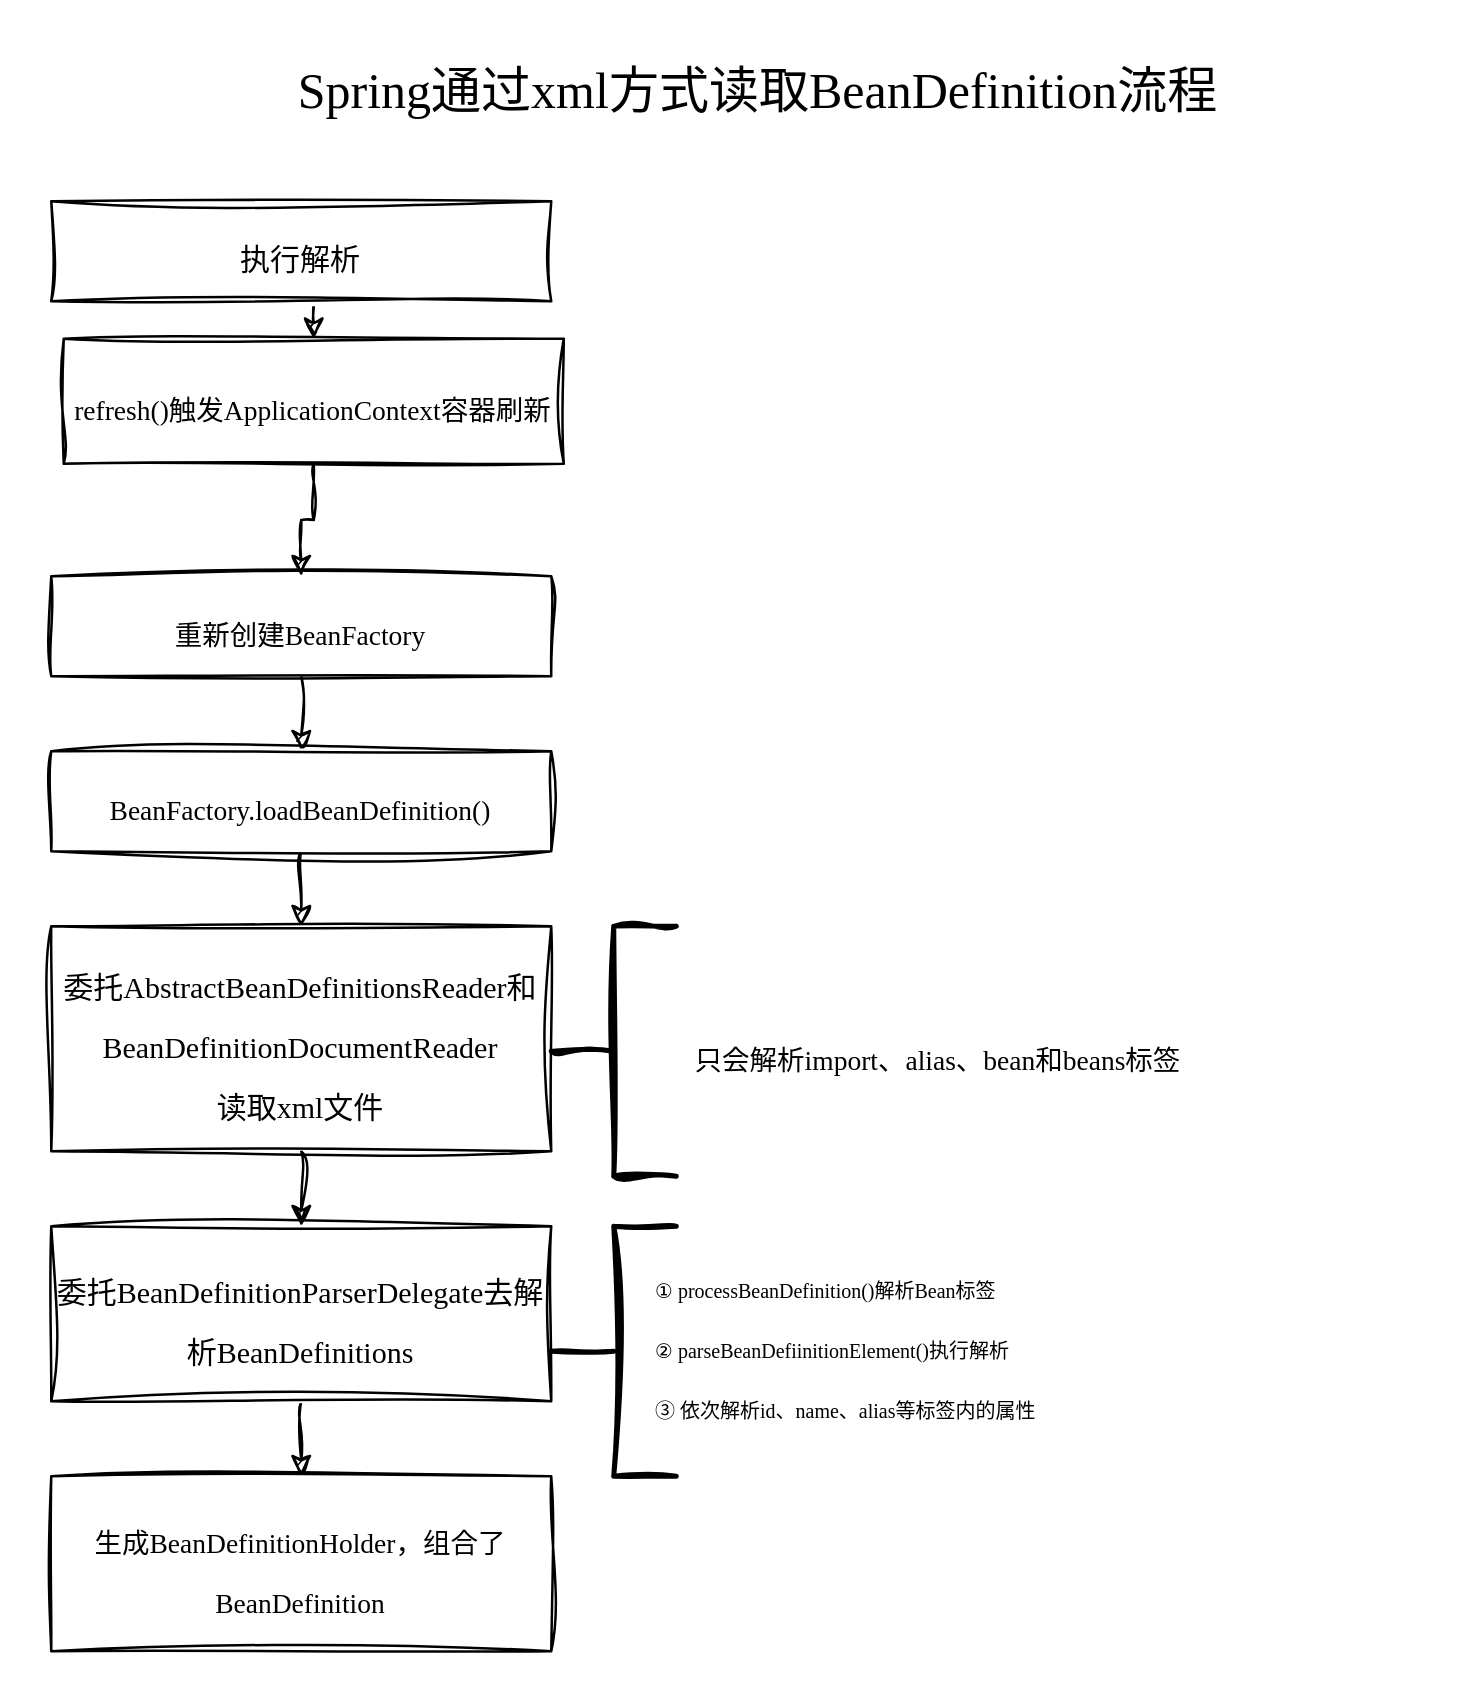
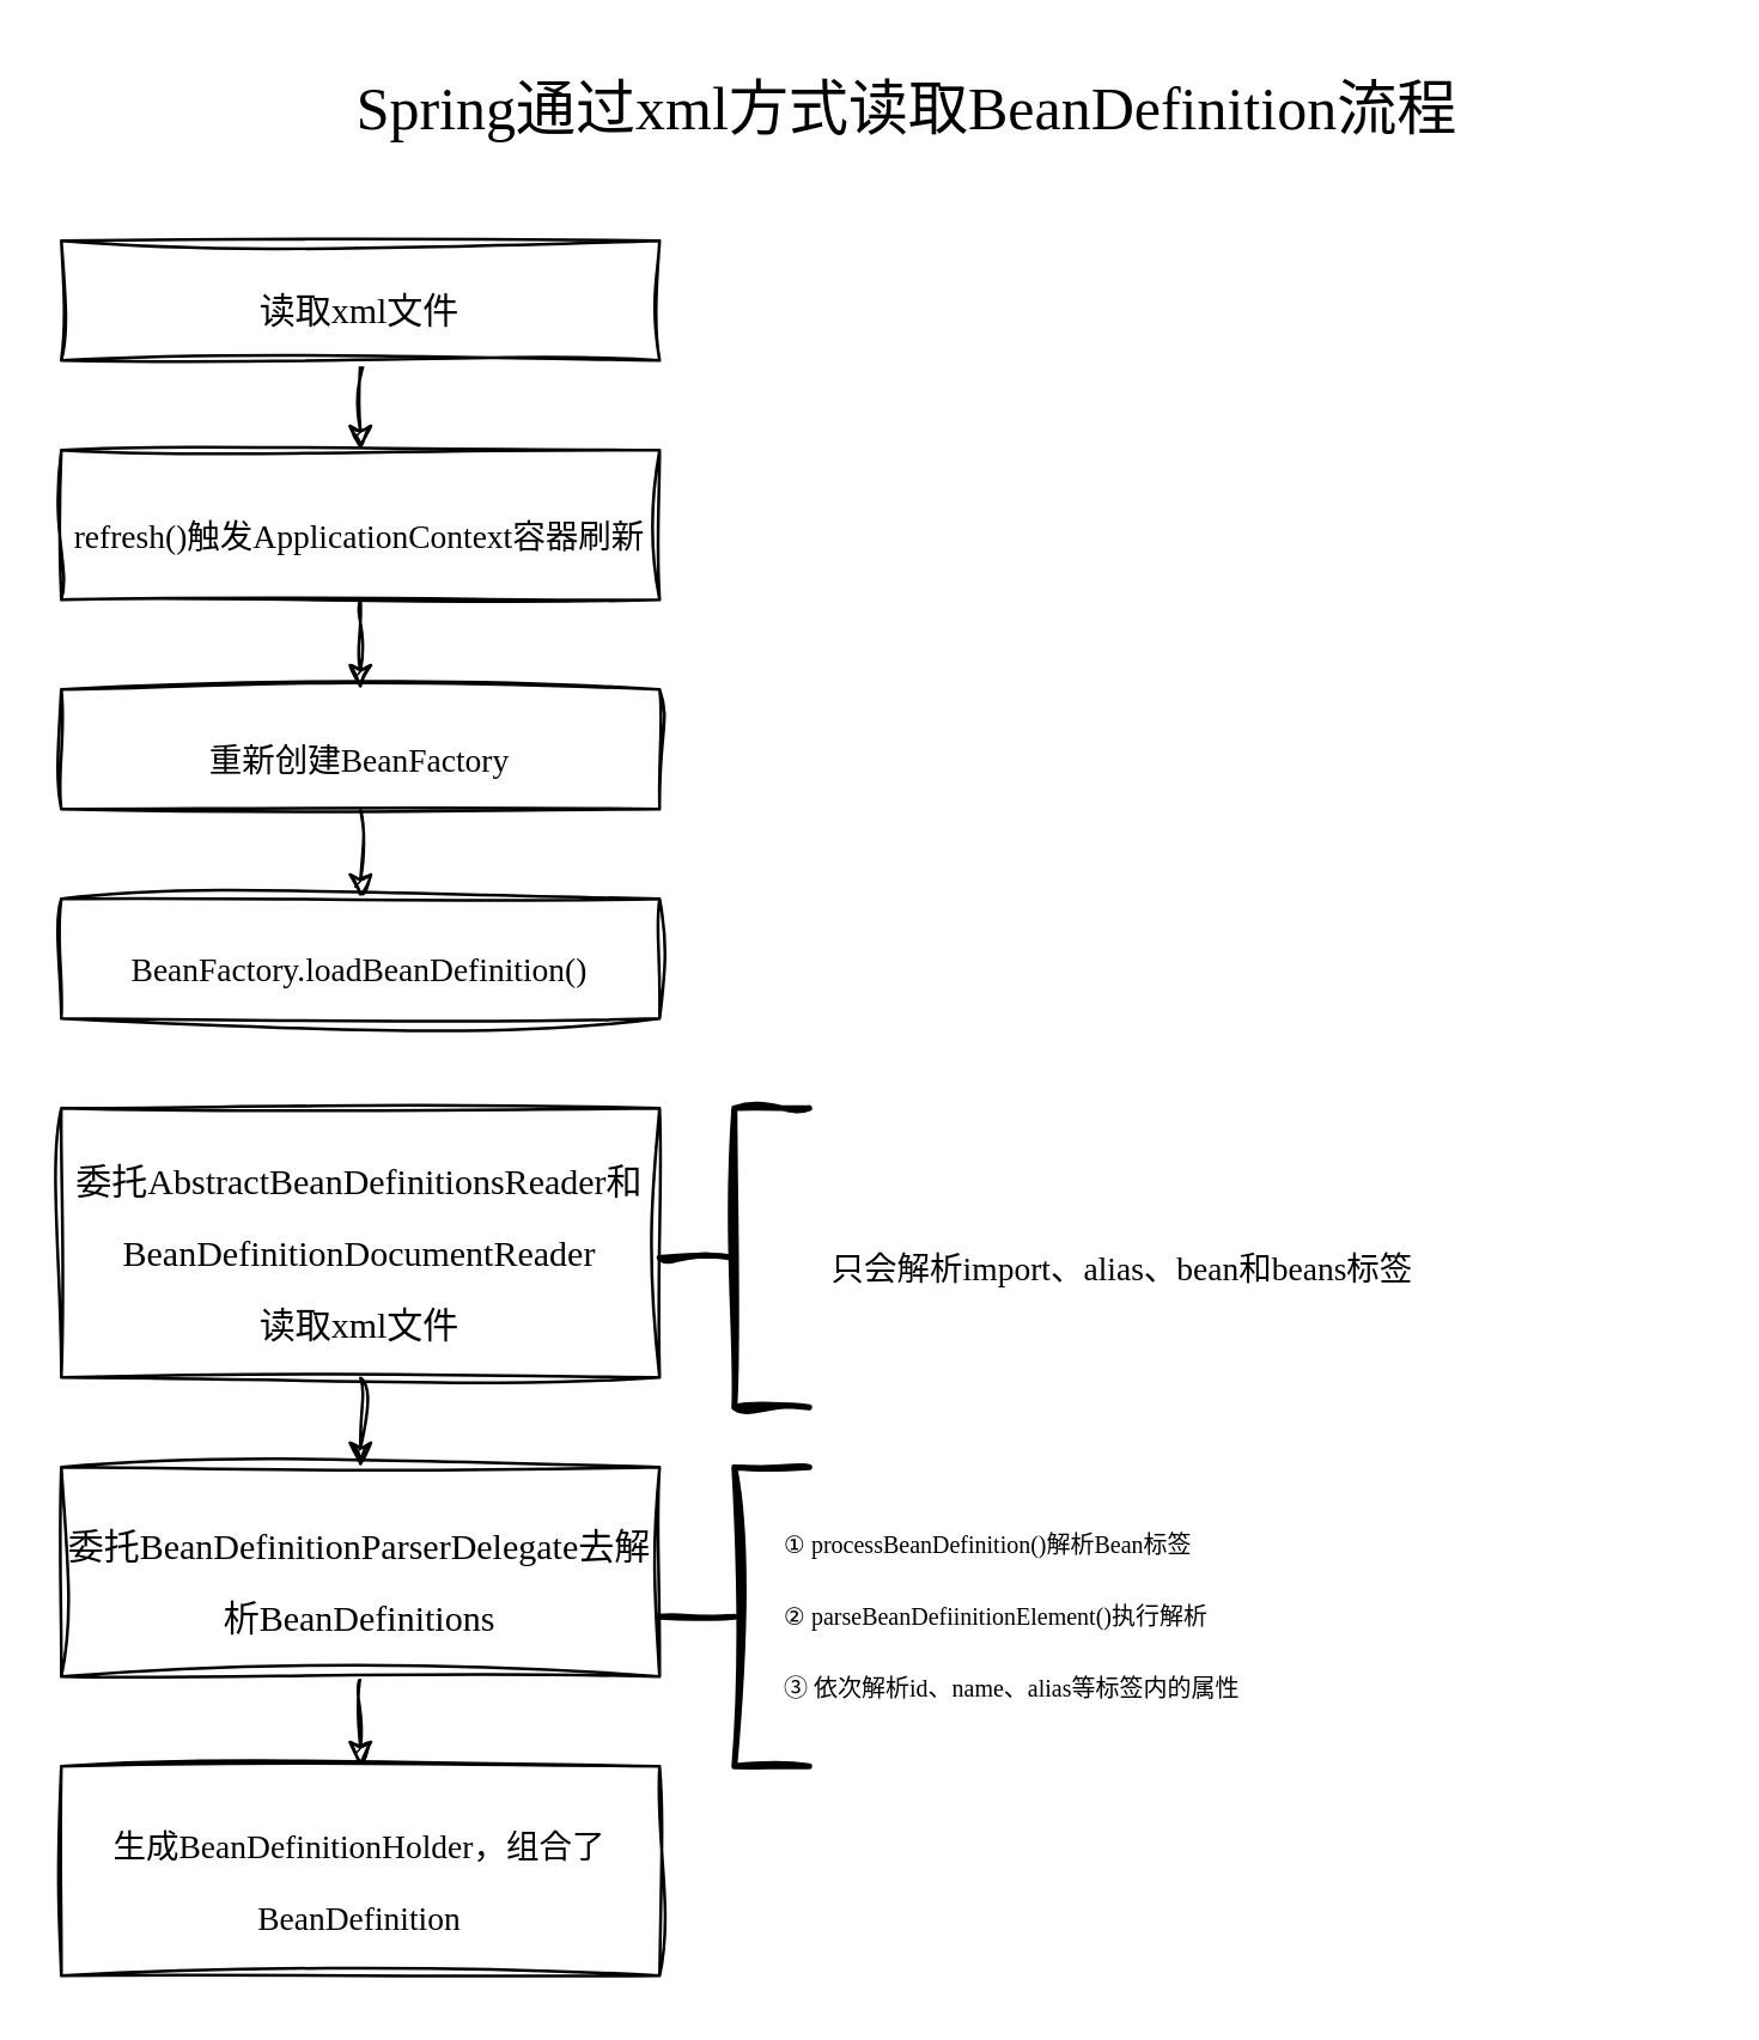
- <mxCell id="3" value="&lt;font style=&quot;font-size: 12px;&quot;&gt;执行解析&lt;/font&gt;" style="rounded=0;whiteSpace=wrap;html=1;sketch=1;hachureGap=4;jiggle=2;curveFitting=1;fontFamily=Architects Daughter;fontSource=https%3A%2F%2Ffonts.googleapis.com%2Fcss%3Ffamily%3DArchitects%2BDaughter;fontSize=20;" parent="1" vertex="1"><mxGeometry x="20" y="80" width="200" height="40" as="geometry" /></mxCell>
+ <mxCell id="3" value="&lt;font style=&quot;font-size: 12px;&quot;&gt;读取xml文件&lt;/font&gt;" style="rounded=0;whiteSpace=wrap;html=1;sketch=1;hachureGap=4;jiggle=2;curveFitting=1;fontFamily=Architects Daughter;fontSource=https%3A%2F%2Ffonts.googleapis.com%2Fcss%3Ffamily%3DArchitects%2BDaughter;fontSize=20;" parent="1" vertex="1"><mxGeometry x="20" y="80" width="200" height="40" as="geometry" /></mxCell>
- <mxCell id="5" value="&lt;font style=&quot;font-size: 11px;&quot;&gt;refresh()触发ApplicationContext容器刷新&lt;/font&gt;" style="rounded=0;whiteSpace=wrap;html=1;sketch=1;hachureGap=4;jiggle=2;curveFitting=1;fontFamily=Architects Daughter;fontSource=https%3A%2F%2Ffonts.googleapis.com%2Fcss%3Ffamily%3DArchitects%2BDaughter;fontSize=20;" parent="1" vertex="1"><mxGeometry x="25" y="135" width="200" height="50" as="geometry" /></mxCell>
+ <mxCell id="5" value="&lt;font style=&quot;font-size: 11px;&quot;&gt;refresh()触发ApplicationContext容器刷新&lt;/font&gt;" style="rounded=0;whiteSpace=wrap;html=1;sketch=1;hachureGap=4;jiggle=2;curveFitting=1;fontFamily=Architects Daughter;fontSource=https%3A%2F%2Ffonts.googleapis.com%2Fcss%3Ffamily%3DArchitects%2BDaughter;fontSize=20;" parent="1" vertex="1"><mxGeometry x="20" y="150" width="200" height="50" as="geometry" /></mxCell>
- <mxCell id="8" style="edgeStyle=orthogonalEdgeStyle;rounded=0;sketch=1;hachureGap=4;jiggle=2;curveFitting=1;orthogonalLoop=1;jettySize=auto;html=1;exitX=0.5;exitY=1;exitDx=0;exitDy=0;entryX=0.5;entryY=0;entryDx=0;entryDy=0;fontFamily=Architects Daughter;fontSource=https%3A%2F%2Ffonts.googleapis.com%2Fcss%3Ffamily%3DArchitects%2BDaughter;fontSize=16;" parent="1" source="9" target="11" edge="1"><mxGeometry relative="1" as="geometry" /></mxCell>
